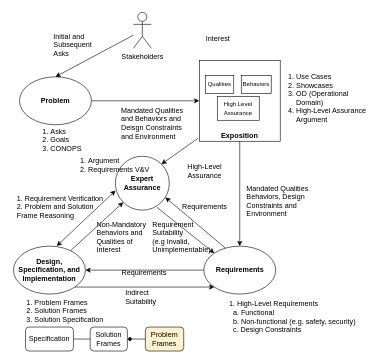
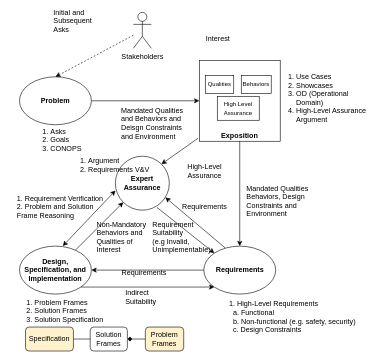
- <mxCell id="28" value="Initial and&amp;nbsp;&lt;br&gt;Subsequent Asks" style="text;html=1;strokeColor=none;fillColor=none;align=left;verticalAlign=middle;whiteSpace=wrap;rounded=0;" parent="1" vertex="1"><mxGeometry x="87" y="60" width="80" height="30" as="geometry" /></mxCell>
+ <mxCell id="28" value="Initial and&amp;nbsp;&lt;br&gt;Subsequent Asks" style="text;html=1;strokeColor=none;fillColor=none;align=left;verticalAlign=middle;whiteSpace=wrap;rounded=0;" parent="1" vertex="1"><mxGeometry x="87" y="20" width="80" height="30" as="geometry" /></mxCell>
- <mxCell id="11" value="" style="endArrow=classic;html=1;rounded=0;entryX=0.5;entryY=0;entryDx=0;entryDy=0;" parent="1" source="10" target="4" edge="1"><mxGeometry width="50" height="50" relative="1" as="geometry"><mxPoint x="32" y="200" as="sourcePoint" /><mxPoint x="62" y="30" as="targetPoint" /></mxGeometry></mxCell>
+ <mxCell id="11" value="" style="endArrow=classic;html=1;rounded=0;entryX=0.5;entryY=0;entryDx=0;entryDy=0;dashed=1;" parent="1" source="10" target="4" edge="1"><mxGeometry width="50" height="50" relative="1" as="geometry"><mxPoint x="32" y="200" as="sourcePoint" /><mxPoint x="62" y="30" as="targetPoint" /></mxGeometry></mxCell>
- <mxCell id="7" value="&lt;b&gt;Design, &lt;br&gt;Specification, and Implementation&lt;/b&gt;" style="ellipse;whiteSpace=wrap;html=1;" parent="1" vertex="1"><mxGeometry x="22" y="410" width="120" height="80" as="geometry" /></mxCell>
+ <mxCell id="7" value="&lt;b&gt;Design, &lt;br&gt;Specification, and Implementation&lt;/b&gt;" style="ellipse;whiteSpace=wrap;html=1;" parent="1" vertex="1"><mxGeometry x="32" y="410" width="120" height="80" as="geometry" /></mxCell>
- <mxCell id="41" value="Specification" style="rounded=1;whiteSpace=wrap;html=1;" vertex="1" parent="1"><mxGeometry x="42" y="545" width="80" height="40" as="geometry" /></mxCell>
+ <mxCell id="41" value="Specification" style="rounded=1;whiteSpace=wrap;html=1;fillColor=#fff2cc;" vertex="1" parent="1"><mxGeometry x="42" y="545" width="80" height="40" as="geometry" /></mxCell>
